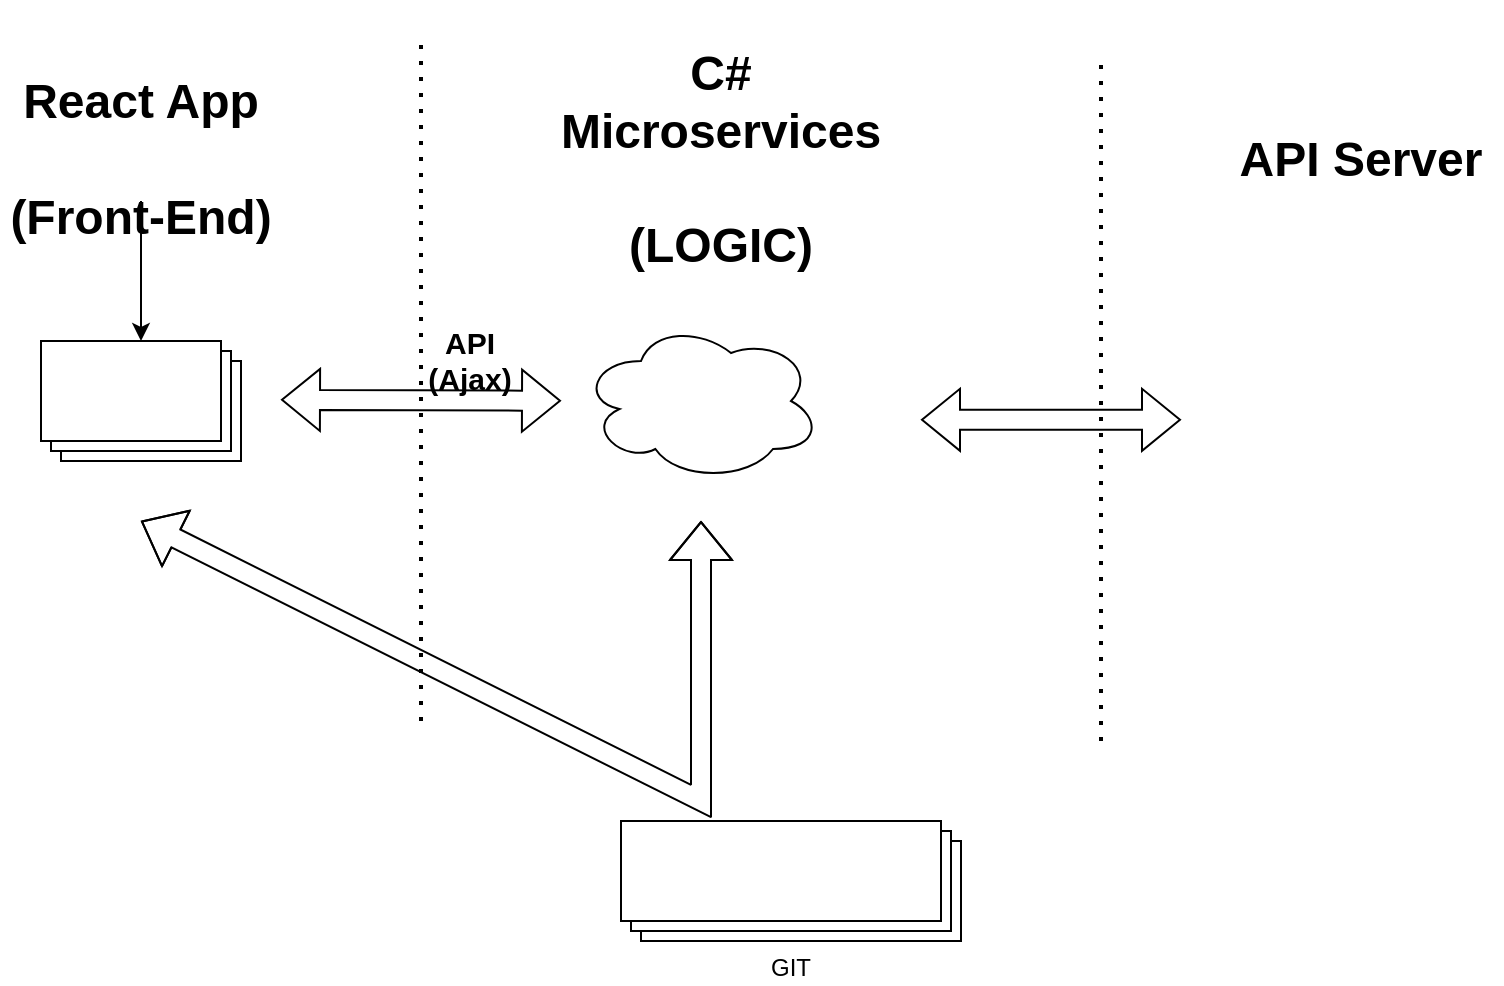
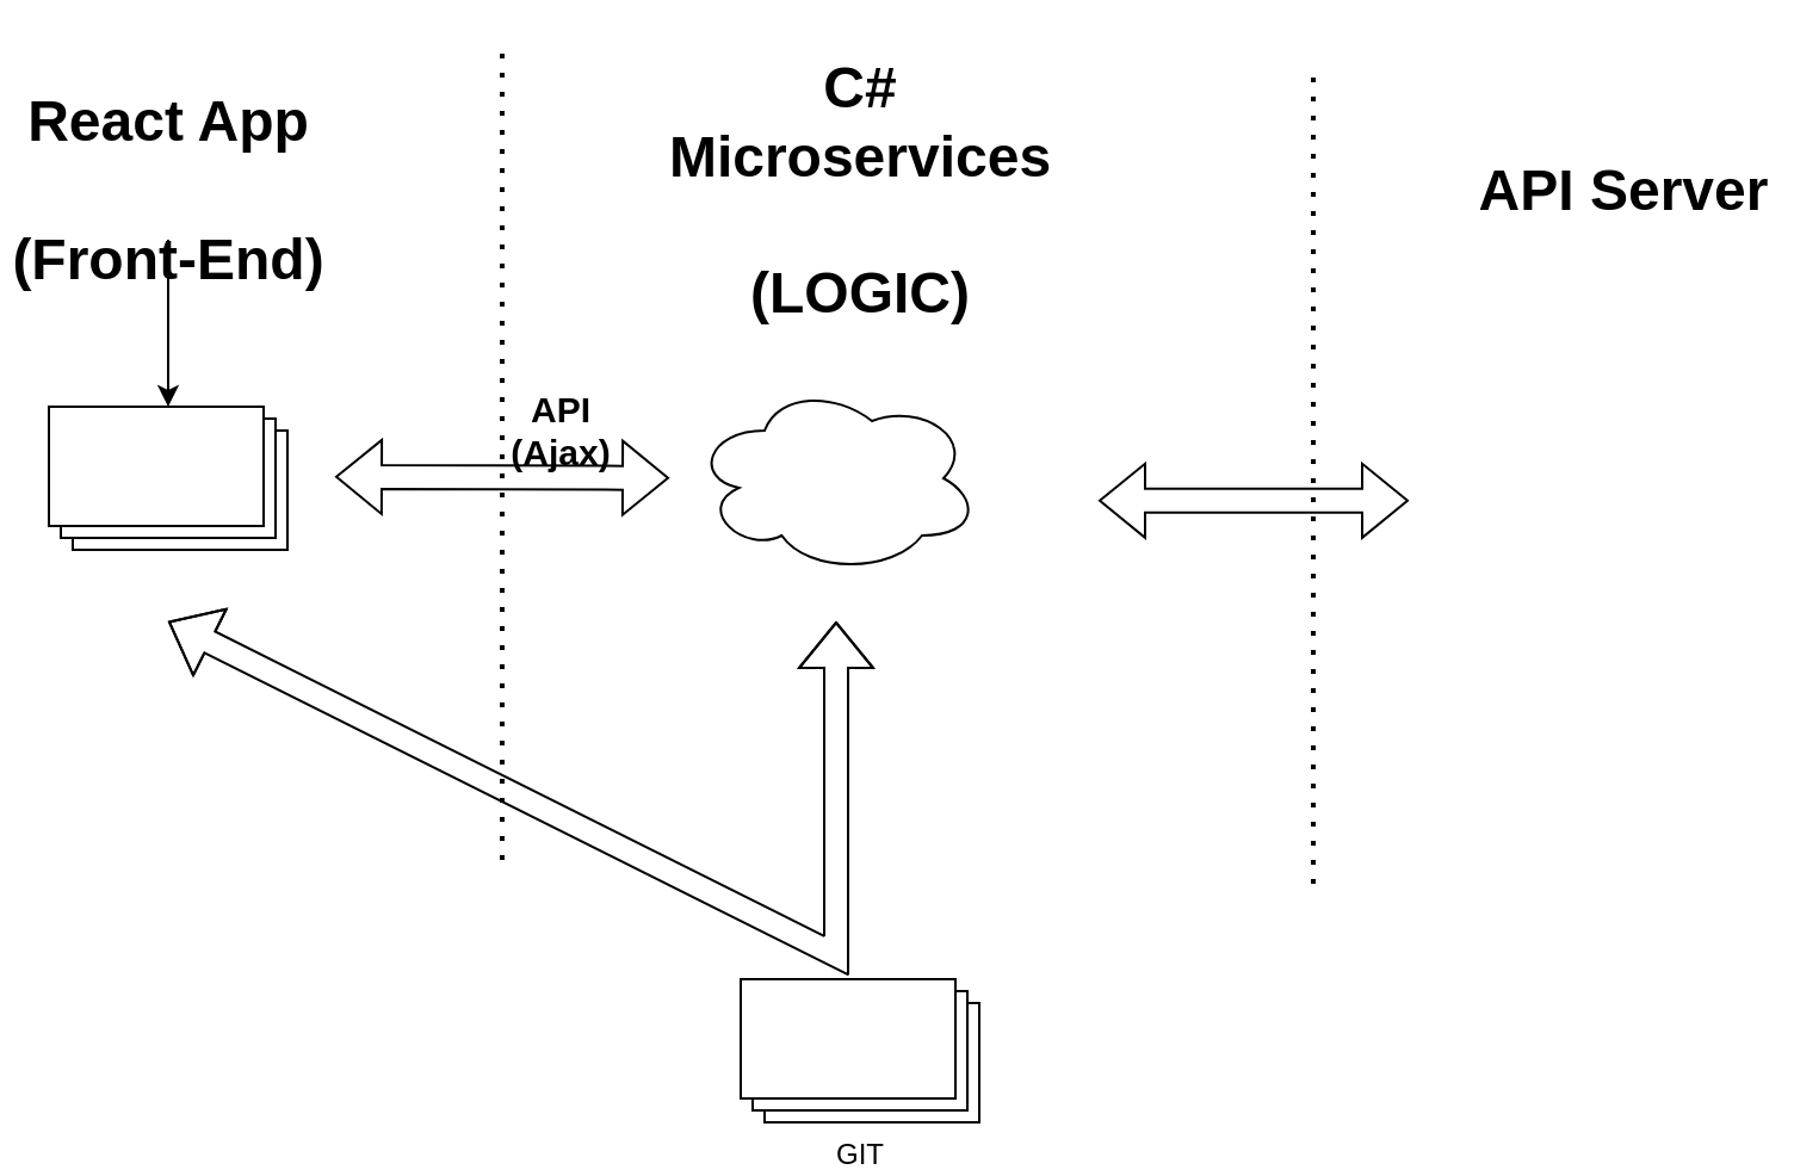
- <mxCell id="12" value="GIT" style="verticalLabelPosition=bottom;verticalAlign=top;html=1;shape=mxgraph.basic.layered_rect;dx=10;outlineConnect=0;" vertex="1" parent="1"><mxGeometry x="310" y="410" width="170" height="60" as="geometry" /></mxCell>
+ <mxCell id="12" value="GIT" style="verticalLabelPosition=bottom;verticalAlign=top;html=1;shape=mxgraph.basic.layered_rect;dx=10;outlineConnect=0;" vertex="1" parent="1"><mxGeometry x="310" y="410" width="100" height="60" as="geometry" /></mxCell>
